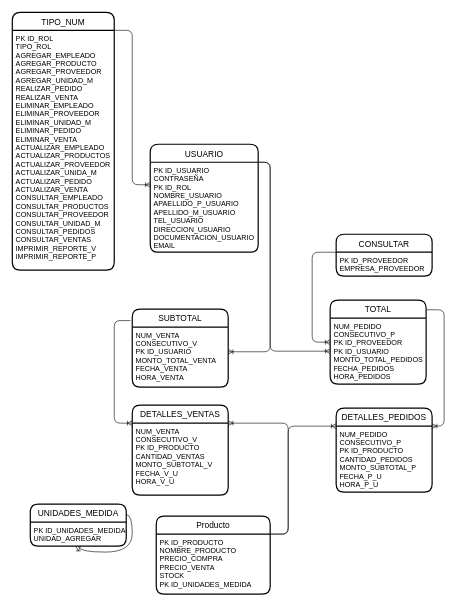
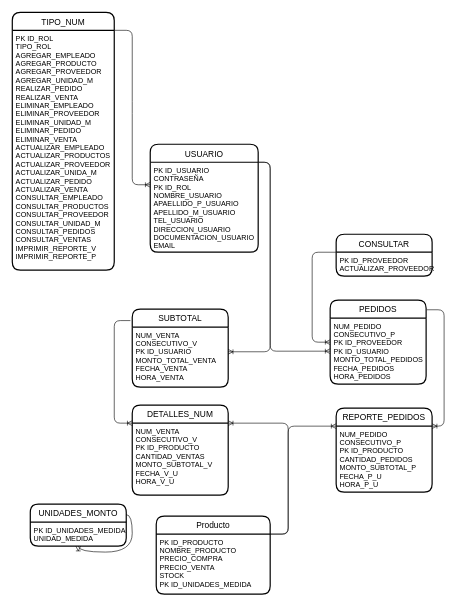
- <mxCell id="13" value="PK ID_PROVEEDOR&#10;EMPRESA_PROVEEDOR" style="align=left;strokeColor=none;fillColor=none;spacingLeft=4;fontSize=12;verticalAlign=top;resizable=0;rotatable=0;part=1;" parent="12" vertex="1"><mxGeometry y="30" width="160" height="40" as="geometry" /></mxCell>
+ <mxCell id="13" value="PK ID_PROVEEDOR&#10;ACTUALIZAR_PROVEEDOR" style="align=left;strokeColor=none;fillColor=none;spacingLeft=4;fontSize=12;verticalAlign=top;resizable=0;rotatable=0;part=1;" parent="12" vertex="1"><mxGeometry y="30" width="160" height="40" as="geometry" /></mxCell>
- <mxCell id="8" value="TOTAL" style="swimlane;childLayout=stackLayout;horizontal=1;startSize=30;horizontalStack=0;rounded=1;fontSize=14;fontStyle=0;strokeWidth=2;resizeParent=0;resizeLast=1;shadow=0;dashed=0;align=center;" parent="1" vertex="1"><mxGeometry x="550" y="500" width="160" height="140" as="geometry" /></mxCell>
+ <mxCell id="8" value="PEDIDOS" style="swimlane;childLayout=stackLayout;horizontal=1;startSize=30;horizontalStack=0;rounded=1;fontSize=14;fontStyle=0;strokeWidth=2;resizeParent=0;resizeLast=1;shadow=0;dashed=0;align=center;" parent="1" vertex="1"><mxGeometry x="550" y="500" width="160" height="140" as="geometry" /></mxCell>
- <mxCell id="6" value="DETALLES_VENTAS" style="swimlane;childLayout=stackLayout;horizontal=1;startSize=30;horizontalStack=0;rounded=1;fontSize=14;fontStyle=0;strokeWidth=2;resizeParent=0;resizeLast=1;shadow=0;dashed=0;align=center;" parent="1" vertex="1"><mxGeometry x="220" y="675" width="160" height="150" as="geometry" /></mxCell>
+ <mxCell id="6" value="DETALLES_NUM" style="swimlane;childLayout=stackLayout;horizontal=1;startSize=30;horizontalStack=0;rounded=1;fontSize=14;fontStyle=0;strokeWidth=2;resizeParent=0;resizeLast=1;shadow=0;dashed=0;align=center;" parent="1" vertex="1"><mxGeometry x="220" y="675" width="160" height="150" as="geometry" /></mxCell>
- <mxCell id="10" value="DETALLES_PEDIDOS" style="swimlane;childLayout=stackLayout;horizontal=1;startSize=30;horizontalStack=0;rounded=1;fontSize=14;fontStyle=0;strokeWidth=2;resizeParent=0;resizeLast=1;shadow=0;dashed=0;align=center;" parent="1" vertex="1"><mxGeometry x="560" y="680" width="160" height="140" as="geometry" /></mxCell>
+ <mxCell id="10" value="REPORTE_PEDIDOS" style="swimlane;childLayout=stackLayout;horizontal=1;startSize=30;horizontalStack=0;rounded=1;fontSize=14;fontStyle=0;strokeWidth=2;resizeParent=0;resizeLast=1;shadow=0;dashed=0;align=center;" parent="1" vertex="1"><mxGeometry x="560" y="680" width="160" height="140" as="geometry" /></mxCell>
- <mxCell id="24" value="UNIDADES_MEDIDA" style="swimlane;childLayout=stackLayout;horizontal=1;startSize=30;horizontalStack=0;rounded=1;fontSize=14;fontStyle=0;strokeWidth=2;resizeParent=0;resizeLast=1;shadow=0;dashed=0;align=center;" vertex="1" parent="1"><mxGeometry x="50" y="840" width="160" height="70" as="geometry" /></mxCell>
+ <mxCell id="24" value="UNIDADES_MONTO" style="swimlane;childLayout=stackLayout;horizontal=1;startSize=30;horizontalStack=0;rounded=1;fontSize=14;fontStyle=0;strokeWidth=2;resizeParent=0;resizeLast=1;shadow=0;dashed=0;align=center;" vertex="1" parent="1"><mxGeometry x="50" y="840" width="160" height="70" as="geometry" /></mxCell>
- <mxCell id="25" value="PK ID_UNIDADES_MEDIDA&#10;UNIDAD_AGREGAR" style="align=left;strokeColor=none;fillColor=none;spacingLeft=4;fontSize=12;verticalAlign=top;resizable=0;rotatable=0;part=1;" vertex="1" parent="24"><mxGeometry y="30" width="160" height="40" as="geometry" /></mxCell>
+ <mxCell id="25" value="PK ID_UNIDADES_MEDIDA&#10;UNIDAD_MEDIDA" style="align=left;strokeColor=none;fillColor=none;spacingLeft=4;fontSize=12;verticalAlign=top;resizable=0;rotatable=0;part=1;" vertex="1" parent="24"><mxGeometry y="30" width="160" height="40" as="geometry" /></mxCell>
